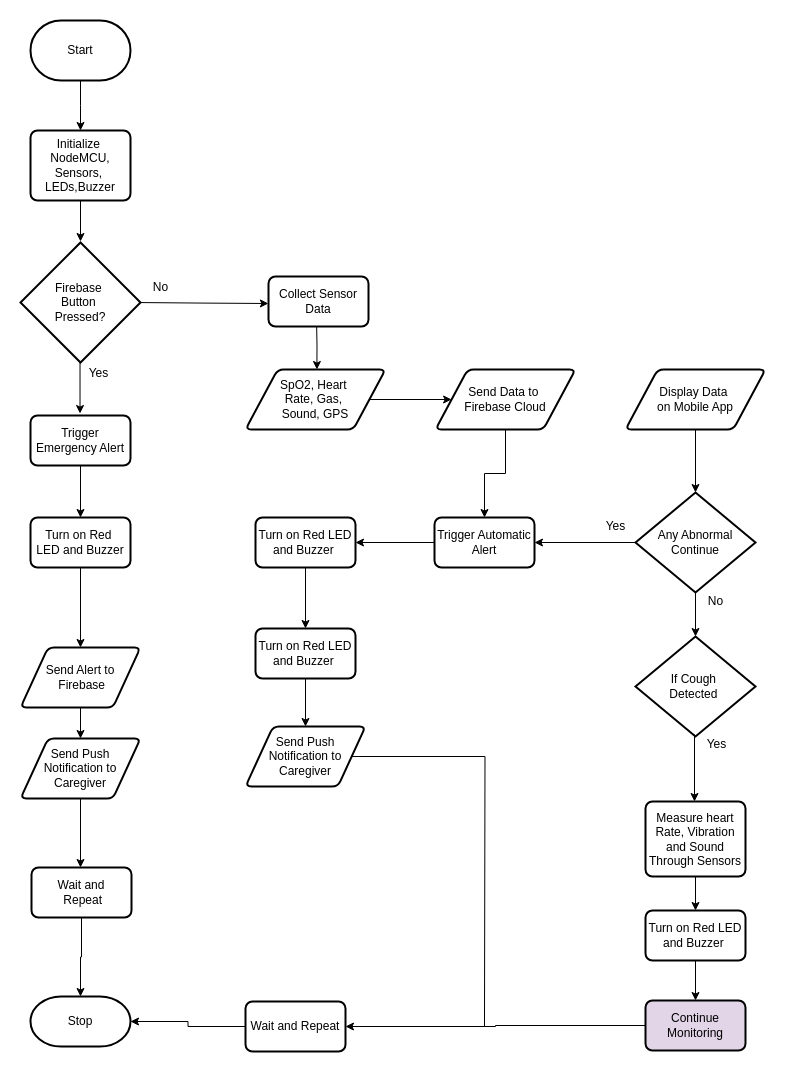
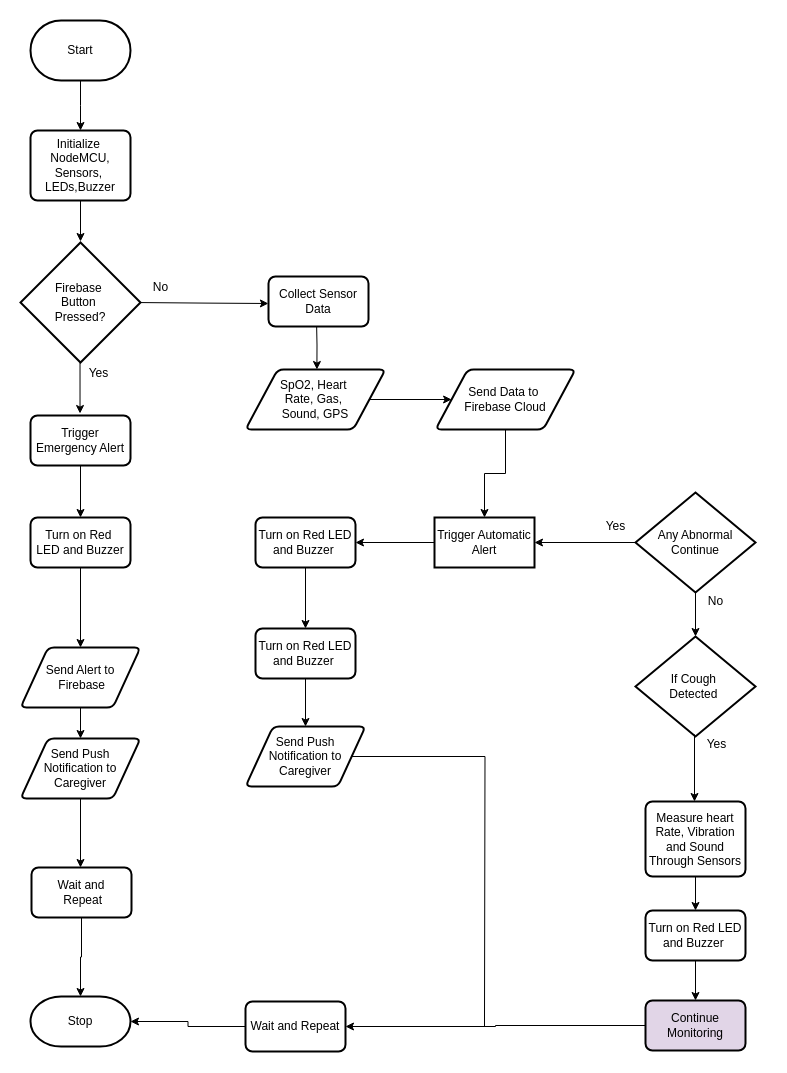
- <mxCell id="29" value="Display Data&amp;nbsp;&lt;div&gt;on&amp;nbsp;&lt;span style=&quot;background-color: transparent; color: light-dark(rgb(0, 0, 0), rgb(255, 255, 255));&quot;&gt;Mobile App&lt;/span&gt;&lt;/div&gt;" style="shape=parallelogram;html=1;strokeWidth=2;perimeter=parallelogramPerimeter;whiteSpace=wrap;rounded=1;arcSize=12;size=0.23;" parent="1" vertex="1"><mxGeometry x="625" y="369" width="140" height="60" as="geometry" /></mxCell>
- <mxCell id="28" value="" style="edgeStyle=orthogonalEdgeStyle;rounded=0;orthogonalLoop=1;jettySize=auto;html=1;" parent="1" source="29" target="31" edge="1"><mxGeometry relative="1" as="geometry" /></mxCell>
- <mxCell id="33" value="Trigger Automatic Alert" style="rounded=1;whiteSpace=wrap;html=1;absoluteArcSize=1;arcSize=14;strokeWidth=2;" parent="1" vertex="1"><mxGeometry x="434" y="517" width="100" height="50" as="geometry" /></mxCell>
+ <mxCell id="33" value="Trigger Automatic Alert" style="whiteSpace=wrap;html=1;absoluteArcSize=1;arcSize=14;strokeWidth=2;rounded=0;" parent="1" vertex="1"><mxGeometry x="434" y="517" width="100" height="50" as="geometry" /></mxCell>
